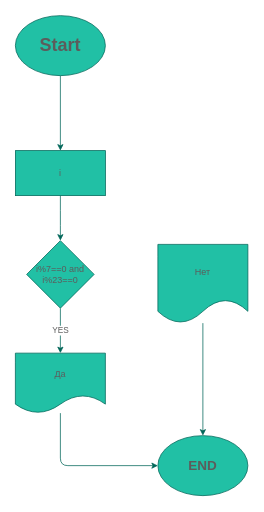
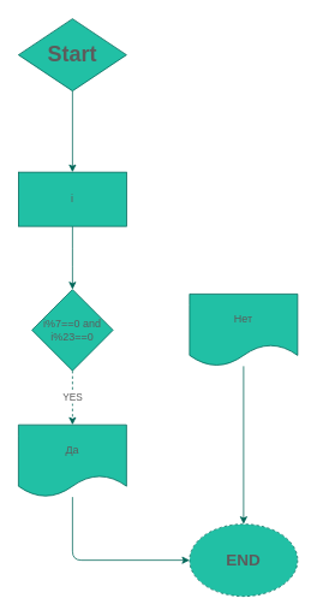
- <mxCell id="3" value="&lt;h1&gt;Start&lt;/h1&gt;" style="ellipse;whiteSpace=wrap;html=1;rounded=0;sketch=0;fontColor=#5C5C5C;strokeColor=#006658;fillColor=#21C0A5;" vertex="1" parent="1"><mxGeometry width="120" height="80" as="geometry" x="20" y="20" /></mxCell>
+ <mxCell id="3" value="&lt;h1&gt;Start&lt;/h1&gt;" style="rhombus;whiteSpace=wrap;html=1;sketch=0;fontColor=#5C5C5C;strokeColor=#006658;fillColor=#21C0A5;" vertex="1" parent="1"><mxGeometry width="120" height="80" as="geometry" x="20" y="20" /></mxCell>
- <mxCell id="5" value="i" style="whiteSpace=wrap;html=1;fillColor=#21C0A5;strokeColor=#006658;fontColor=#5C5C5C;rounded=0;sketch=0;" vertex="1" parent="1"><mxGeometry x="20" y="200" width="120" height="60" as="geometry" /></mxCell>
+ <mxCell id="5" value="i" style="whiteSpace=wrap;html=1;fillColor=#21C0A5;strokeColor=#006658;fontColor=#5C5C5C;rounded=0;sketch=0;" vertex="1" parent="1"><mxGeometry y="190" width="120" height="60" as="geometry" x="20" /></mxCell>
- <mxCell id="9" value="Нет" style="shape=document;whiteSpace=wrap;html=1;boundedLbl=1;rounded=0;sketch=0;fontColor=#5C5C5C;strokeColor=#006658;fillColor=#21C0A5;" vertex="1" parent="1"><mxGeometry x="210" y="325" width="120" height="105" as="geometry" /></mxCell>
+ <mxCell id="9" value="Нет" style="shape=document;whiteSpace=wrap;html=1;boundedLbl=1;rounded=0;sketch=0;fontColor=#5C5C5C;strokeColor=#006658;fillColor=#21C0A5;" vertex="1" parent="1"><mxGeometry x="210" y="325" width="120" height="80" as="geometry" /></mxCell>
- <mxCell id="6" value="YES" style="edgeStyle=orthogonalEdgeStyle;curved=0;rounded=1;sketch=0;orthogonalLoop=1;jettySize=auto;html=1;fontColor=#5C5C5C;strokeColor=#006658;fillColor=#21C0A5;" edge="1" parent="1" source="7" target="11"><mxGeometry relative="1" as="geometry" /></mxCell>
+ <mxCell id="6" value="YES" style="edgeStyle=orthogonalEdgeStyle;curved=0;rounded=1;sketch=0;orthogonalLoop=1;jettySize=auto;html=1;fontColor=#5C5C5C;strokeColor=#006658;fillColor=#21C0A5;dashed=1;" edge="1" parent="1" source="7" target="11"><mxGeometry relative="1" as="geometry" /></mxCell>
- <mxCell id="12" value="&lt;h2&gt;END&lt;/h2&gt;" style="ellipse;whiteSpace=wrap;html=1;rounded=0;sketch=0;fontColor=#5C5C5C;strokeColor=#006658;fillColor=#21C0A5;" vertex="1" parent="1"><mxGeometry x="210" y="580" width="120" height="80" as="geometry" /></mxCell>
+ <mxCell id="12" value="&lt;h2&gt;END&lt;/h2&gt;" style="ellipse;whiteSpace=wrap;html=1;rounded=0;sketch=0;fontColor=#5C5C5C;strokeColor=#006658;fillColor=#21C0A5;dashed=1;" vertex="1" parent="1"><mxGeometry x="210" y="580" width="120" height="80" as="geometry" /></mxCell>
